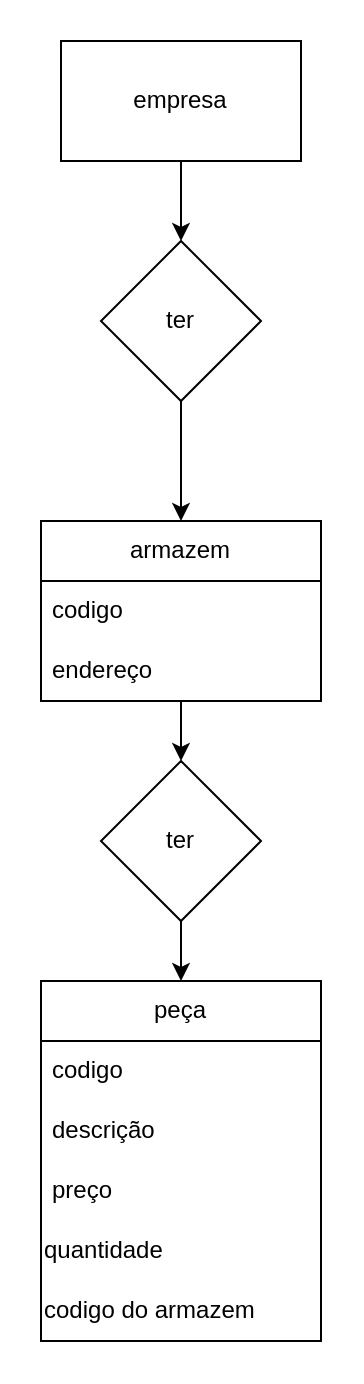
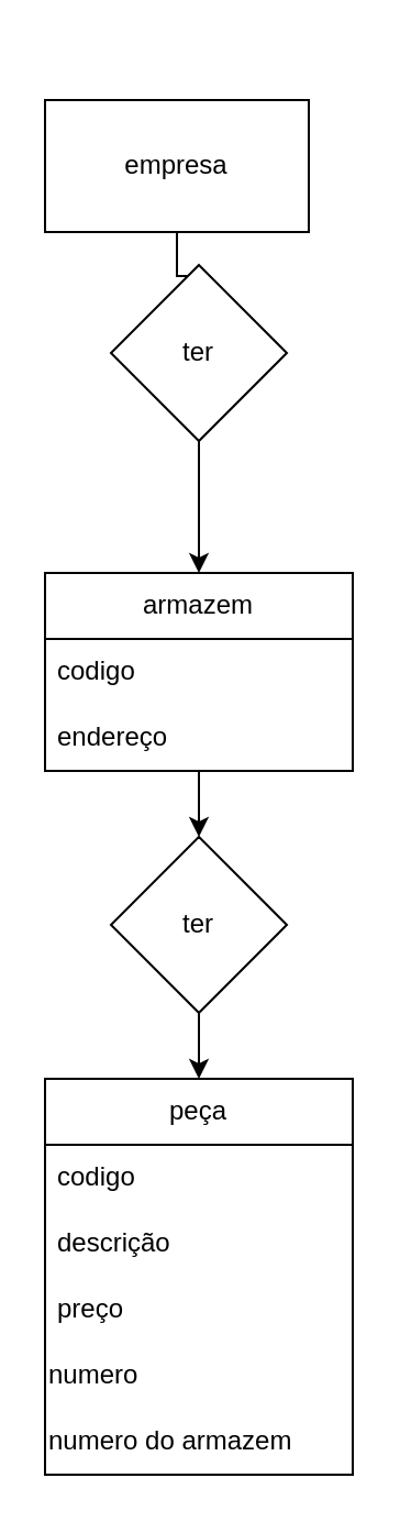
- <mxCell id="3" value="empresa" style="whiteSpace=wrap;html=1;" vertex="1" parent="1"><mxGeometry x="30" y="20" width="120" height="60" as="geometry" /></mxCell>
+ <mxCell id="3" value="empresa" style="whiteSpace=wrap;html=1;" vertex="1" parent="1"><mxGeometry x="20" y="45" width="120" height="60" as="geometry" /></mxCell>
- <mxCell id="16" value="quantidade" style="text;html=1;align=left;verticalAlign=middle;resizable=0;points=[];autosize=1;strokeColor=none;fillColor=none;" vertex="1" parent="12"><mxGeometry y="120" width="140" height="30" as="geometry" /></mxCell>
+ <mxCell id="16" value="numero" style="text;html=1;align=left;verticalAlign=middle;resizable=0;points=[];autosize=1;strokeColor=none;fillColor=none;" vertex="1" parent="12"><mxGeometry y="120" width="140" height="30" as="geometry" /></mxCell>
- <mxCell id="17" value="codigo do armazem" style="text;html=1;align=left;verticalAlign=middle;resizable=0;points=[];autosize=1;strokeColor=none;fillColor=none;" vertex="1" parent="12"><mxGeometry y="150" width="140" height="30" as="geometry" /></mxCell>
+ <mxCell id="17" value="numero do armazem" style="text;html=1;align=left;verticalAlign=middle;resizable=0;points=[];autosize=1;strokeColor=none;fillColor=none;" vertex="1" parent="12"><mxGeometry y="150" width="140" height="30" as="geometry" /></mxCell>
